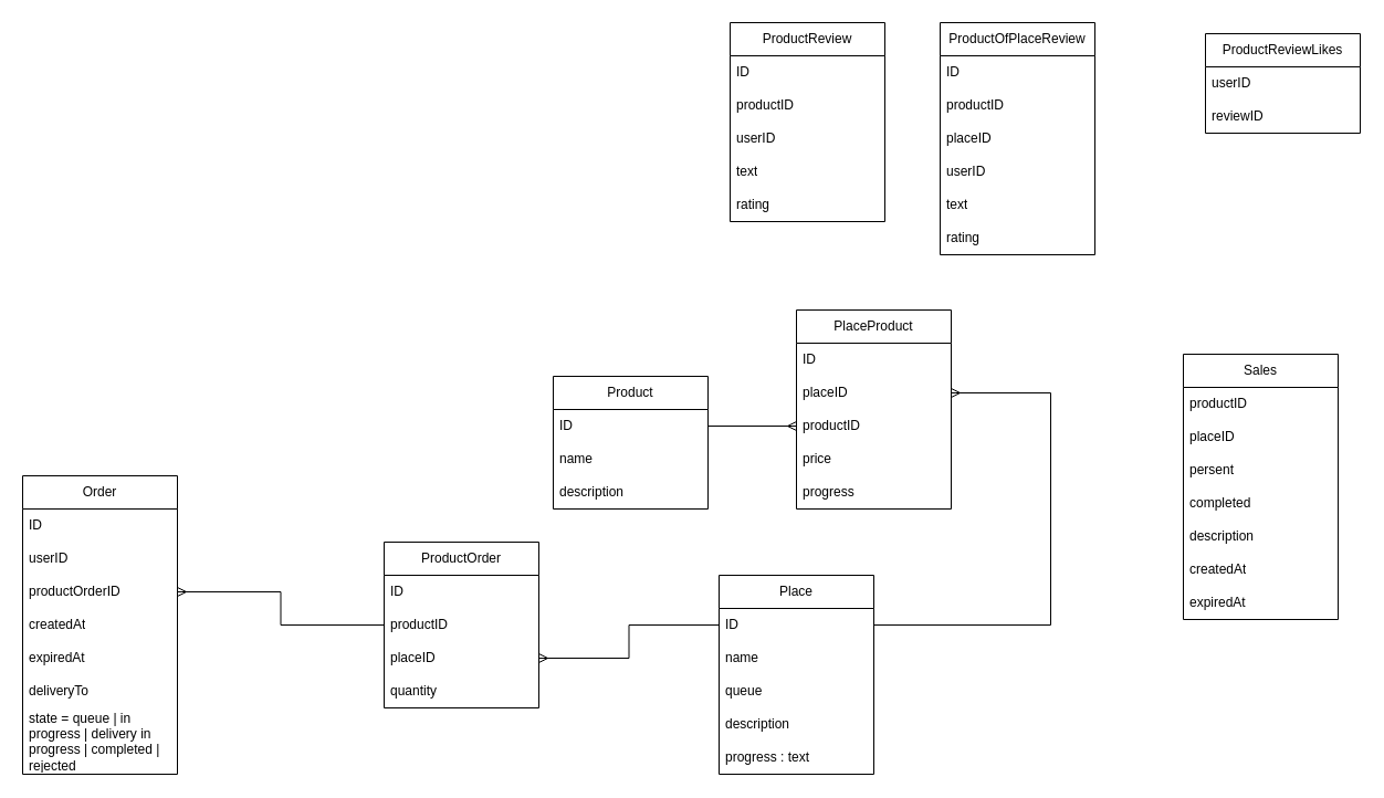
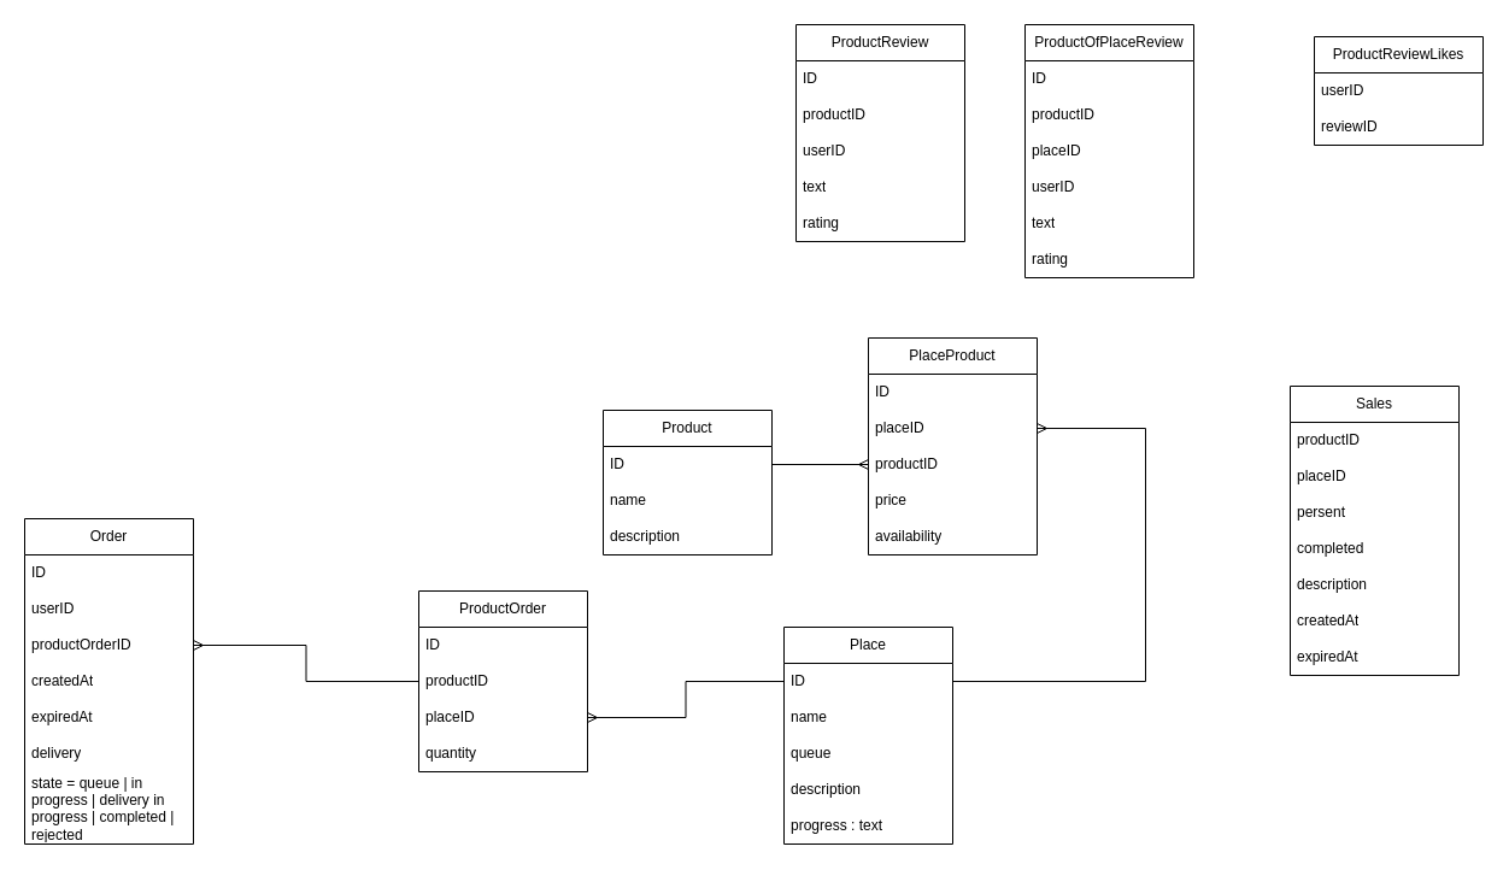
- <mxCell id="13" value="progress" style="text;strokeColor=none;fillColor=none;align=left;verticalAlign=middle;spacingLeft=4;spacingRight=4;overflow=hidden;points=[[0,0.5],[1,0.5]];portConstraint=eastwest;rotatable=0;whiteSpace=wrap;html=1;" vertex="1" parent="8"><mxGeometry y="150" width="140" height="30" as="geometry" /></mxCell>
+ <mxCell id="13" value="availability" style="text;strokeColor=none;fillColor=none;align=left;verticalAlign=middle;spacingLeft=4;spacingRight=4;overflow=hidden;points=[[0,0.5],[1,0.5]];portConstraint=eastwest;rotatable=0;whiteSpace=wrap;html=1;" vertex="1" parent="8"><mxGeometry y="150" width="140" height="30" as="geometry" /></mxCell>
- <mxCell id="31" value="deliveryTo" style="text;strokeColor=none;fillColor=none;align=left;verticalAlign=middle;spacingLeft=4;spacingRight=4;overflow=hidden;points=[[0,0.5],[1,0.5]];portConstraint=eastwest;rotatable=0;whiteSpace=wrap;html=1;" vertex="1" parent="25"><mxGeometry y="180" width="140" height="30" as="geometry" /></mxCell>
+ <mxCell id="31" value="delivery" style="text;strokeColor=none;fillColor=none;align=left;verticalAlign=middle;spacingLeft=4;spacingRight=4;overflow=hidden;points=[[0,0.5],[1,0.5]];portConstraint=eastwest;rotatable=0;whiteSpace=wrap;html=1;" vertex="1" parent="25"><mxGeometry y="180" width="140" height="30" as="geometry" /></mxCell>
